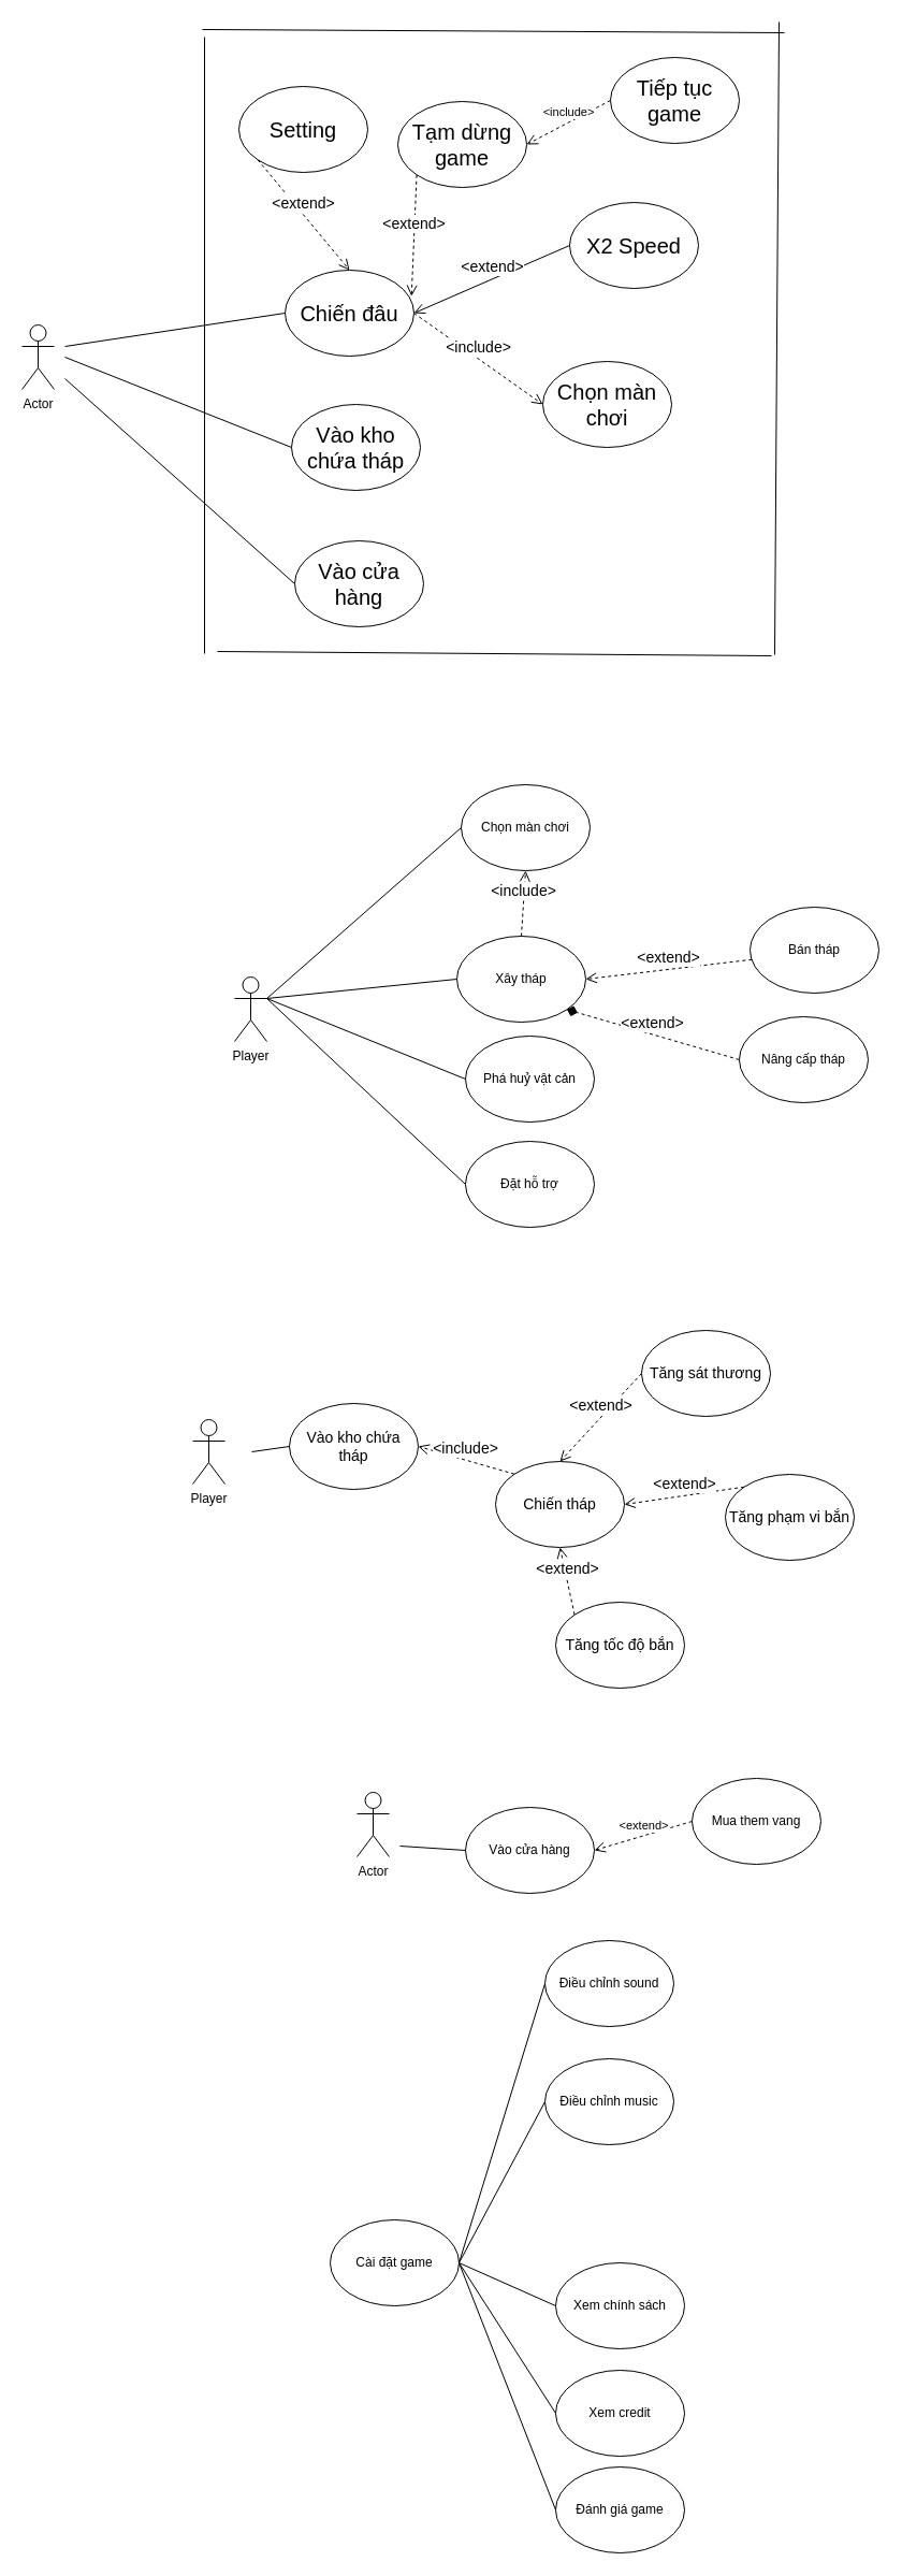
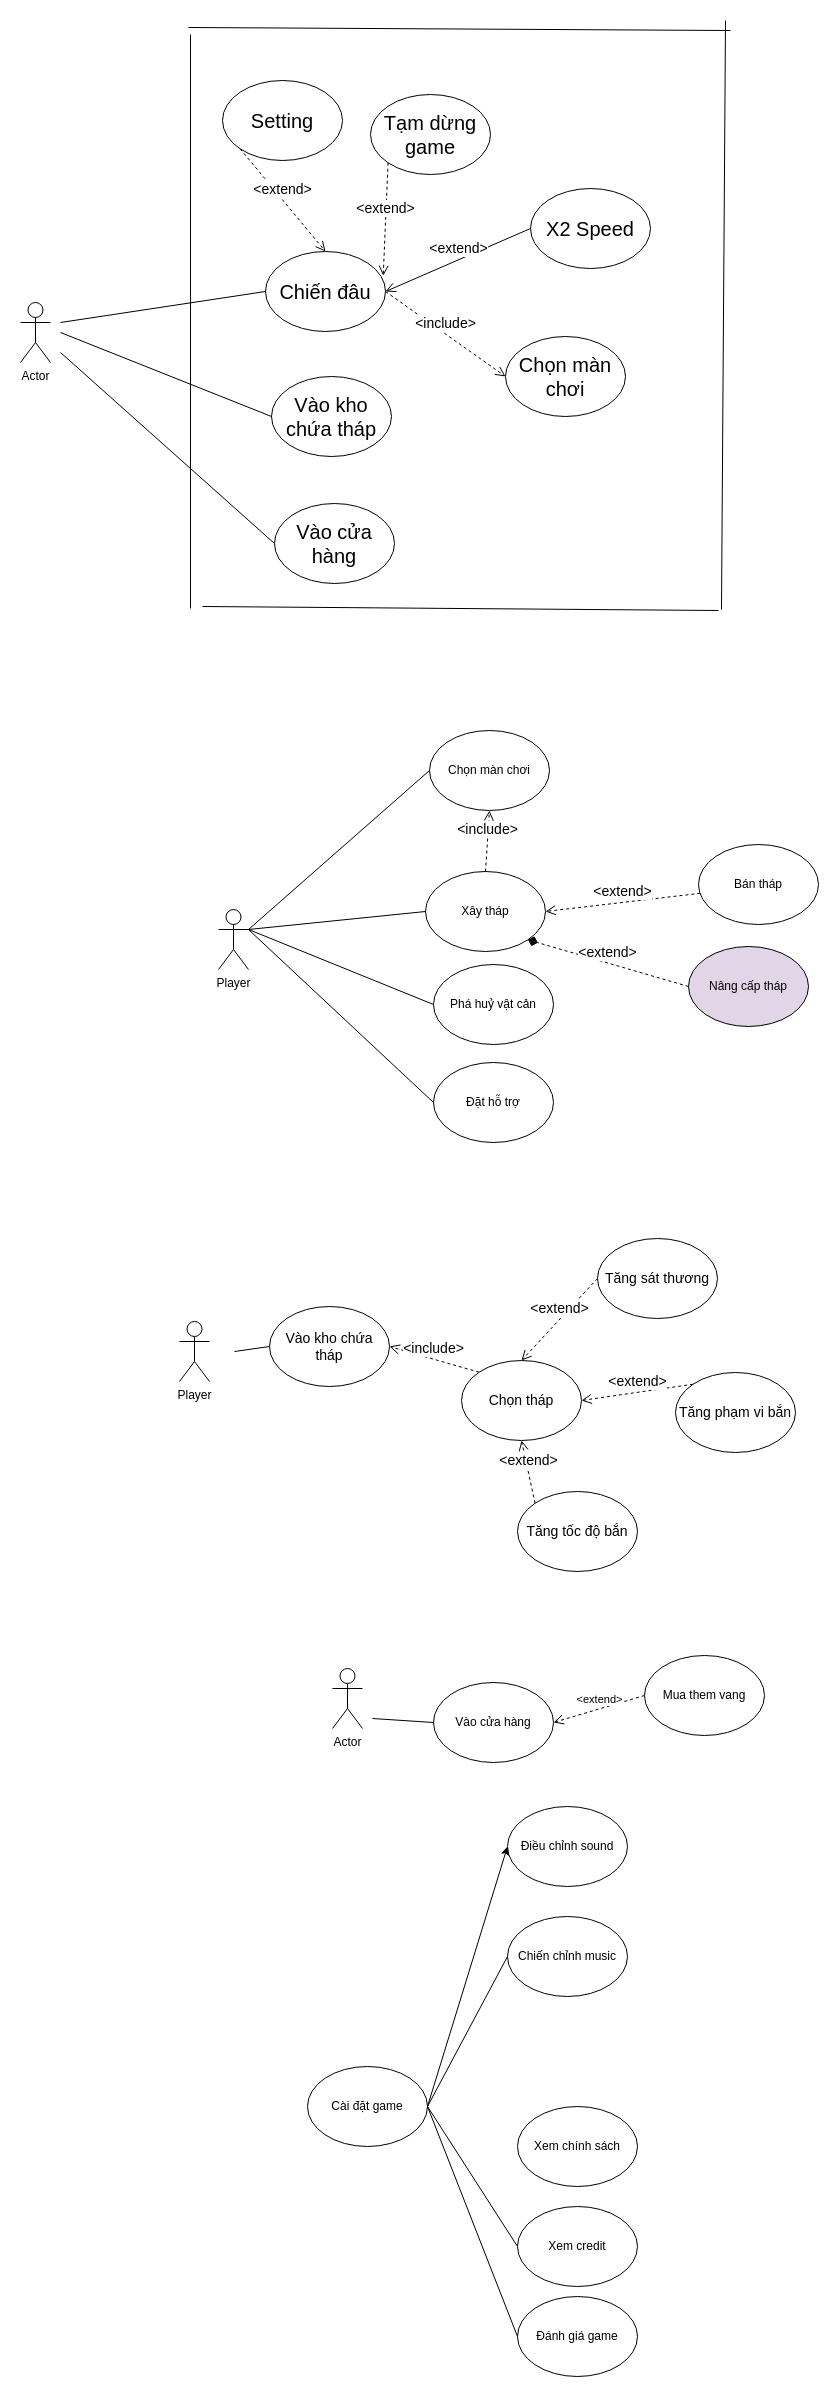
- <mxCell id="6" value="&lt;font style=&quot;font-size: 20px;&quot;&gt;Tiếp tục game&lt;/font&gt;" style="ellipse;whiteSpace=wrap;html=1;" parent="1" vertex="1"><mxGeometry x="568" y="53" width="120" height="80" as="geometry" /></mxCell>
- <mxCell id="34" value="&amp;lt;include&amp;gt;" style="html=1;verticalAlign=bottom;endArrow=open;dashed=1;endSize=8;curved=0;rounded=0;exitX=0;exitY=0.5;exitDx=0;exitDy=0;entryX=1;entryY=0.5;entryDx=0;entryDy=0;" parent="1" source="6" target="5" edge="1"><mxGeometry relative="1" as="geometry"><mxPoint x="446" y="226" as="sourcePoint" /><mxPoint x="436" y="146" as="targetPoint" /></mxGeometry></mxCell>
- <mxCell id="22" value="Nâng cấp tháp" style="ellipse;whiteSpace=wrap;html=1;" parent="1" vertex="1"><mxGeometry x="688" y="946" width="120" height="80" as="geometry" /></mxCell>
+ <mxCell id="22" value="Nâng cấp tháp" style="ellipse;whiteSpace=wrap;html=1;fillColor=#e1d5e7;" parent="1" vertex="1"><mxGeometry x="688" y="946" width="120" height="80" as="geometry" /></mxCell>
- <mxCell id="50" value="&lt;font style=&quot;font-size: 14px;&quot;&gt;Chiến tháp&lt;/font&gt;" style="ellipse;whiteSpace=wrap;html=1;" vertex="1" parent="1"><mxGeometry x="461" y="1360" width="120" height="80" as="geometry" /></mxCell>
+ <mxCell id="50" value="&lt;font style=&quot;font-size: 14px;&quot;&gt;Chọn tháp&lt;/font&gt;" style="ellipse;whiteSpace=wrap;html=1;" vertex="1" parent="1"><mxGeometry x="461" y="1360" width="120" height="80" as="geometry" /></mxCell>
- <mxCell id="13" value="" style="endArrow=none;html=1;rounded=0;exitX=1;exitY=0.5;exitDx=0;exitDy=0;entryX=0;entryY=0.5;entryDx=0;entryDy=0;" parent="1" source="8" target="3" edge="1"><mxGeometry width="50" height="50" relative="1" as="geometry"><mxPoint x="637" y="2086" as="sourcePoint" /><mxPoint x="687" y="2036" as="targetPoint" /></mxGeometry></mxCell>
+ <mxCell id="13" value="" style="endArrow=classic;html=1;rounded=0;exitX=1;exitY=0.5;exitDx=0;exitDy=0;entryX=0;entryY=0.5;entryDx=0;entryDy=0;" parent="1" source="8" target="3" edge="1"><mxGeometry width="50" height="50" relative="1" as="geometry"><mxPoint x="637" y="2086" as="sourcePoint" /><mxPoint x="687" y="2036" as="targetPoint" /></mxGeometry></mxCell>
- <mxCell id="9" value="Điều chỉnh music" style="ellipse;whiteSpace=wrap;html=1;" parent="1" vertex="1"><mxGeometry x="507" y="1916" width="120" height="80" as="geometry" /></mxCell>
+ <mxCell id="9" value="Chiến chỉnh music" style="ellipse;whiteSpace=wrap;html=1;" parent="1" vertex="1"><mxGeometry x="507" y="1916" width="120" height="80" as="geometry" /></mxCell>
- <mxCell id="15" value="" style="endArrow=none;html=1;rounded=0;exitX=1;exitY=0.5;exitDx=0;exitDy=0;entryX=0;entryY=0.5;entryDx=0;entryDy=0;" parent="1" source="8" target="10" edge="1"><mxGeometry width="50" height="50" relative="1" as="geometry"><mxPoint x="457" y="2136" as="sourcePoint" /><mxPoint x="527" y="2066" as="targetPoint" /></mxGeometry></mxCell>
